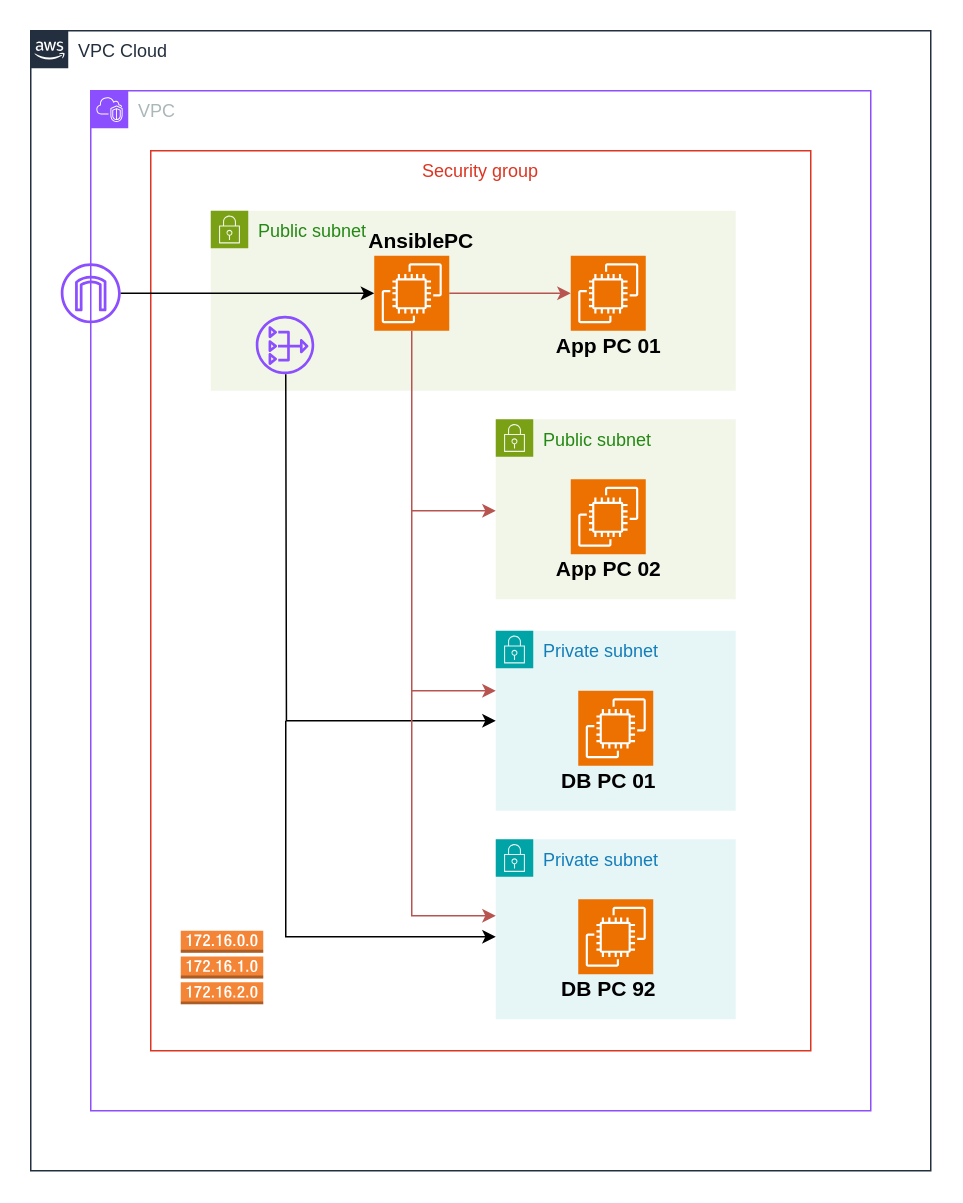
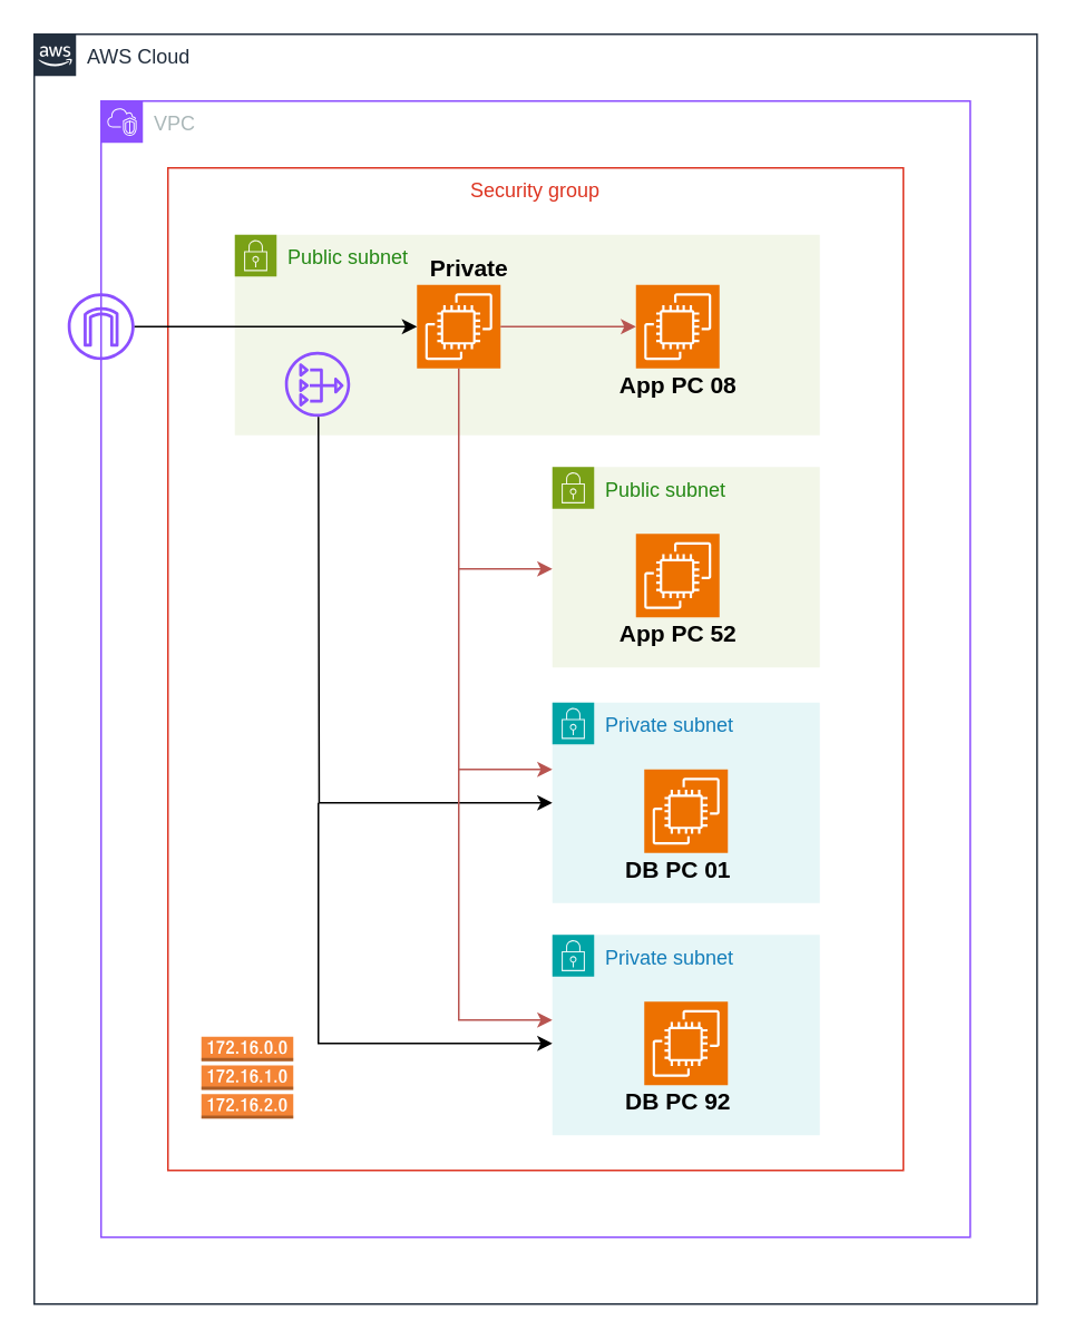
- <mxCell id="2" value="VPC Cloud" style="points=[[0,0],[0.25,0],[0.5,0],[0.75,0],[1,0],[1,0.25],[1,0.5],[1,0.75],[1,1],[0.75,1],[0.5,1],[0.25,1],[0,1],[0,0.75],[0,0.5],[0,0.25]];outlineConnect=0;gradientColor=none;html=1;whiteSpace=wrap;fontSize=12;fontStyle=0;container=1;pointerEvents=0;collapsible=0;recursiveResize=0;shape=mxgraph.aws4.group;grIcon=mxgraph.aws4.group_aws_cloud_alt;strokeColor=#232F3E;fillColor=none;verticalAlign=top;align=left;spacingLeft=30;fontColor=#232F3E;dashed=0;" vertex="1" parent="1"><mxGeometry x="20" y="20" width="600" height="760" as="geometry" /></mxCell>
+ <mxCell id="2" value="AWS Cloud" style="points=[[0,0],[0.25,0],[0.5,0],[0.75,0],[1,0],[1,0.25],[1,0.5],[1,0.75],[1,1],[0.75,1],[0.5,1],[0.25,1],[0,1],[0,0.75],[0,0.5],[0,0.25]];outlineConnect=0;gradientColor=none;html=1;whiteSpace=wrap;fontSize=12;fontStyle=0;container=1;pointerEvents=0;collapsible=0;recursiveResize=0;shape=mxgraph.aws4.group;grIcon=mxgraph.aws4.group_aws_cloud_alt;strokeColor=#232F3E;fillColor=none;verticalAlign=top;align=left;spacingLeft=30;fontColor=#232F3E;dashed=0;" vertex="1" parent="1"><mxGeometry x="20" y="20" width="600" height="760" as="geometry" /></mxCell>
- <mxCell id="11" value="AnsiblePC" style="text;strokeColor=none;fillColor=none;html=1;fontSize=14;fontStyle=1;verticalAlign=middle;align=center;" vertex="1" parent="7"><mxGeometry x="90" width="100" height="40" as="geometry" /></mxCell>
+ <mxCell id="11" value="Private" style="text;strokeColor=none;fillColor=none;html=1;fontSize=14;fontStyle=1;verticalAlign=middle;align=center;" vertex="1" parent="7"><mxGeometry x="90" width="100" height="40" as="geometry" /></mxCell>
- <mxCell id="24" value="App PC 01" style="text;strokeColor=none;fillColor=none;html=1;fontSize=14;fontStyle=1;verticalAlign=middle;align=center;" vertex="1" parent="4"><mxGeometry x="295" y="150" width="100" height="40" as="geometry" /></mxCell>
+ <mxCell id="24" value="App PC 08" style="text;strokeColor=none;fillColor=none;html=1;fontSize=14;fontStyle=1;verticalAlign=middle;align=center;" vertex="1" parent="4"><mxGeometry x="295" y="150" width="100" height="40" as="geometry" /></mxCell>
- <mxCell id="25" value="App PC 02" style="text;strokeColor=none;fillColor=none;html=1;fontSize=14;fontStyle=1;verticalAlign=middle;align=center;" vertex="1" parent="4"><mxGeometry x="295" y="299" width="100" height="40" as="geometry" /></mxCell>
+ <mxCell id="25" value="App PC 52" style="text;strokeColor=none;fillColor=none;html=1;fontSize=14;fontStyle=1;verticalAlign=middle;align=center;" vertex="1" parent="4"><mxGeometry x="295" y="299" width="100" height="40" as="geometry" /></mxCell>
